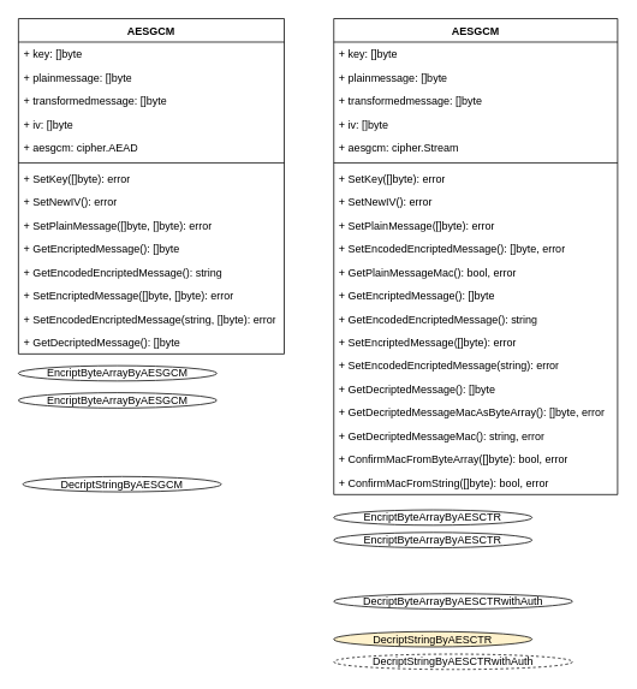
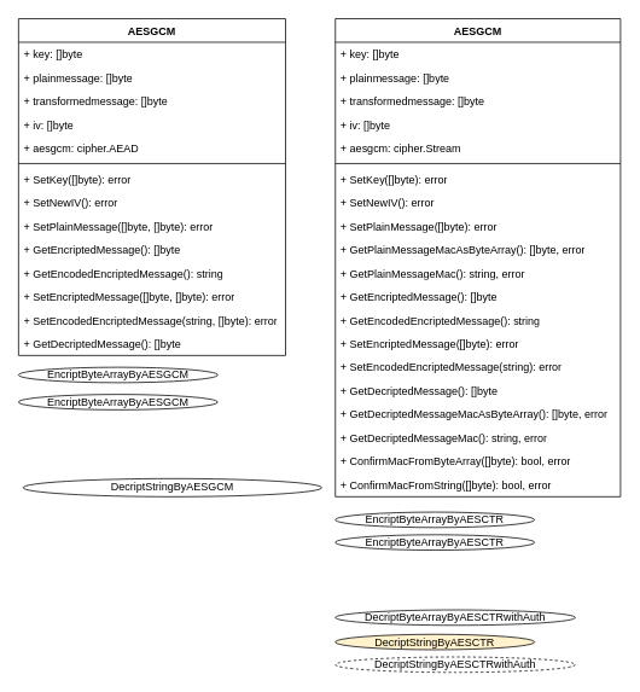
- <mxCell id="27" value="+ SetEncodedEncriptedMessage(): []byte, error" style="text;strokeColor=none;fillColor=none;align=left;verticalAlign=top;spacingLeft=4;spacingRight=4;overflow=hidden;rotatable=0;points=[[0,0.5],[1,0.5]];portConstraint=eastwest;whiteSpace=wrap;html=1;" vertex="1" parent="17"><mxGeometry y="242" width="315" height="26" as="geometry" /></mxCell>
+ <mxCell id="27" value="+ GetPlainMessageMacAsByteArray(): []byte, error" style="text;strokeColor=none;fillColor=none;align=left;verticalAlign=top;spacingLeft=4;spacingRight=4;overflow=hidden;rotatable=0;points=[[0,0.5],[1,0.5]];portConstraint=eastwest;whiteSpace=wrap;html=1;" vertex="1" parent="17"><mxGeometry y="242" width="315" height="26" as="geometry" /></mxCell>
- <mxCell id="28" value="+ GetPlainMessageMac(): bool, error" style="text;strokeColor=none;fillColor=none;align=left;verticalAlign=top;spacingLeft=4;spacingRight=4;overflow=hidden;rotatable=0;points=[[0,0.5],[1,0.5]];portConstraint=eastwest;whiteSpace=wrap;html=1;" vertex="1" parent="17"><mxGeometry y="268" width="315" height="26" as="geometry" /></mxCell>
+ <mxCell id="28" value="+ GetPlainMessageMac(): string, error" style="text;strokeColor=none;fillColor=none;align=left;verticalAlign=top;spacingLeft=4;spacingRight=4;overflow=hidden;rotatable=0;points=[[0,0.5],[1,0.5]];portConstraint=eastwest;whiteSpace=wrap;html=1;" vertex="1" parent="17"><mxGeometry y="268" width="315" height="26" as="geometry" /></mxCell>
- <mxCell id="40" value="DecriptStringByAESGCM" style="ellipse;whiteSpace=wrap;html=1;" vertex="1" parent="1"><mxGeometry x="25" y="528" width="220" height="17" as="geometry" /></mxCell>
+ <mxCell id="40" value="DecriptStringByAESGCM" style="ellipse;whiteSpace=wrap;html=1;" vertex="1" parent="1"><mxGeometry x="25" y="528" width="330" height="20" as="geometry" /></mxCell>
- <mxCell id="43" value="DecriptByteArrayByAESCTRwithAuth" style="ellipse;whiteSpace=wrap;html=1;" vertex="1" parent="1"><mxGeometry x="370" y="658" width="265" height="17" as="geometry" /></mxCell>
+ <mxCell id="43" value="DecriptByteArrayByAESCTRwithAuth" style="ellipse;whiteSpace=wrap;html=1;" vertex="1" parent="1"><mxGeometry x="370" y="673" width="265" height="17" as="geometry" /></mxCell>
